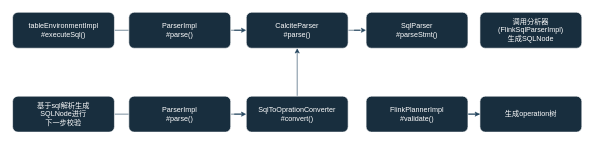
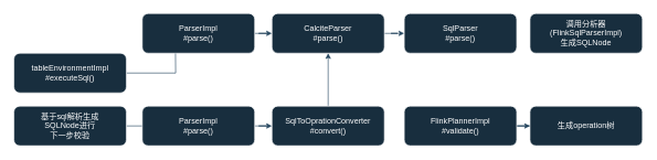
- <mxCell id="3" value="&lt;div&gt;tableEnvironmentImpl&lt;/div&gt;&lt;div&gt;#executeSql()&lt;/div&gt;" style="rounded=1;whiteSpace=wrap;html=1;labelBackgroundColor=none;fillColor=#182E3E;strokeColor=#FFFFFF;fontColor=#FFFFFF;" vertex="1" parent="1"><mxGeometry x="20" y="20" width="170" height="60" as="geometry" /></mxCell>
+ <mxCell id="3" value="&lt;div&gt;tableEnvironmentImpl&lt;/div&gt;&lt;div&gt;#executeSql()&lt;/div&gt;" style="rounded=1;whiteSpace=wrap;html=1;labelBackgroundColor=none;fillColor=#182E3E;strokeColor=#FFFFFF;fontColor=#FFFFFF;" vertex="1" parent="1"><mxGeometry x="20" y="80" width="170" height="60" as="geometry" /></mxCell>
- <mxCell id="8" value="&lt;div&gt;SqlParser&lt;/div&gt;&lt;div&gt;#parseStmt()&lt;/div&gt;" style="rounded=1;whiteSpace=wrap;html=1;labelBackgroundColor=none;fillColor=#182E3E;strokeColor=#FFFFFF;fontColor=#FFFFFF;" vertex="1" parent="1"><mxGeometry x="610" y="20" width="170" height="60" as="geometry" /></mxCell>
+ <mxCell id="8" value="&lt;div&gt;SqlParser&lt;/div&gt;&lt;div&gt;#parse()&lt;/div&gt;" style="rounded=1;whiteSpace=wrap;html=1;labelBackgroundColor=none;fillColor=#182E3E;strokeColor=#FFFFFF;fontColor=#FFFFFF;" vertex="1" parent="1"><mxGeometry x="610" y="20" width="170" height="60" as="geometry" /></mxCell>
